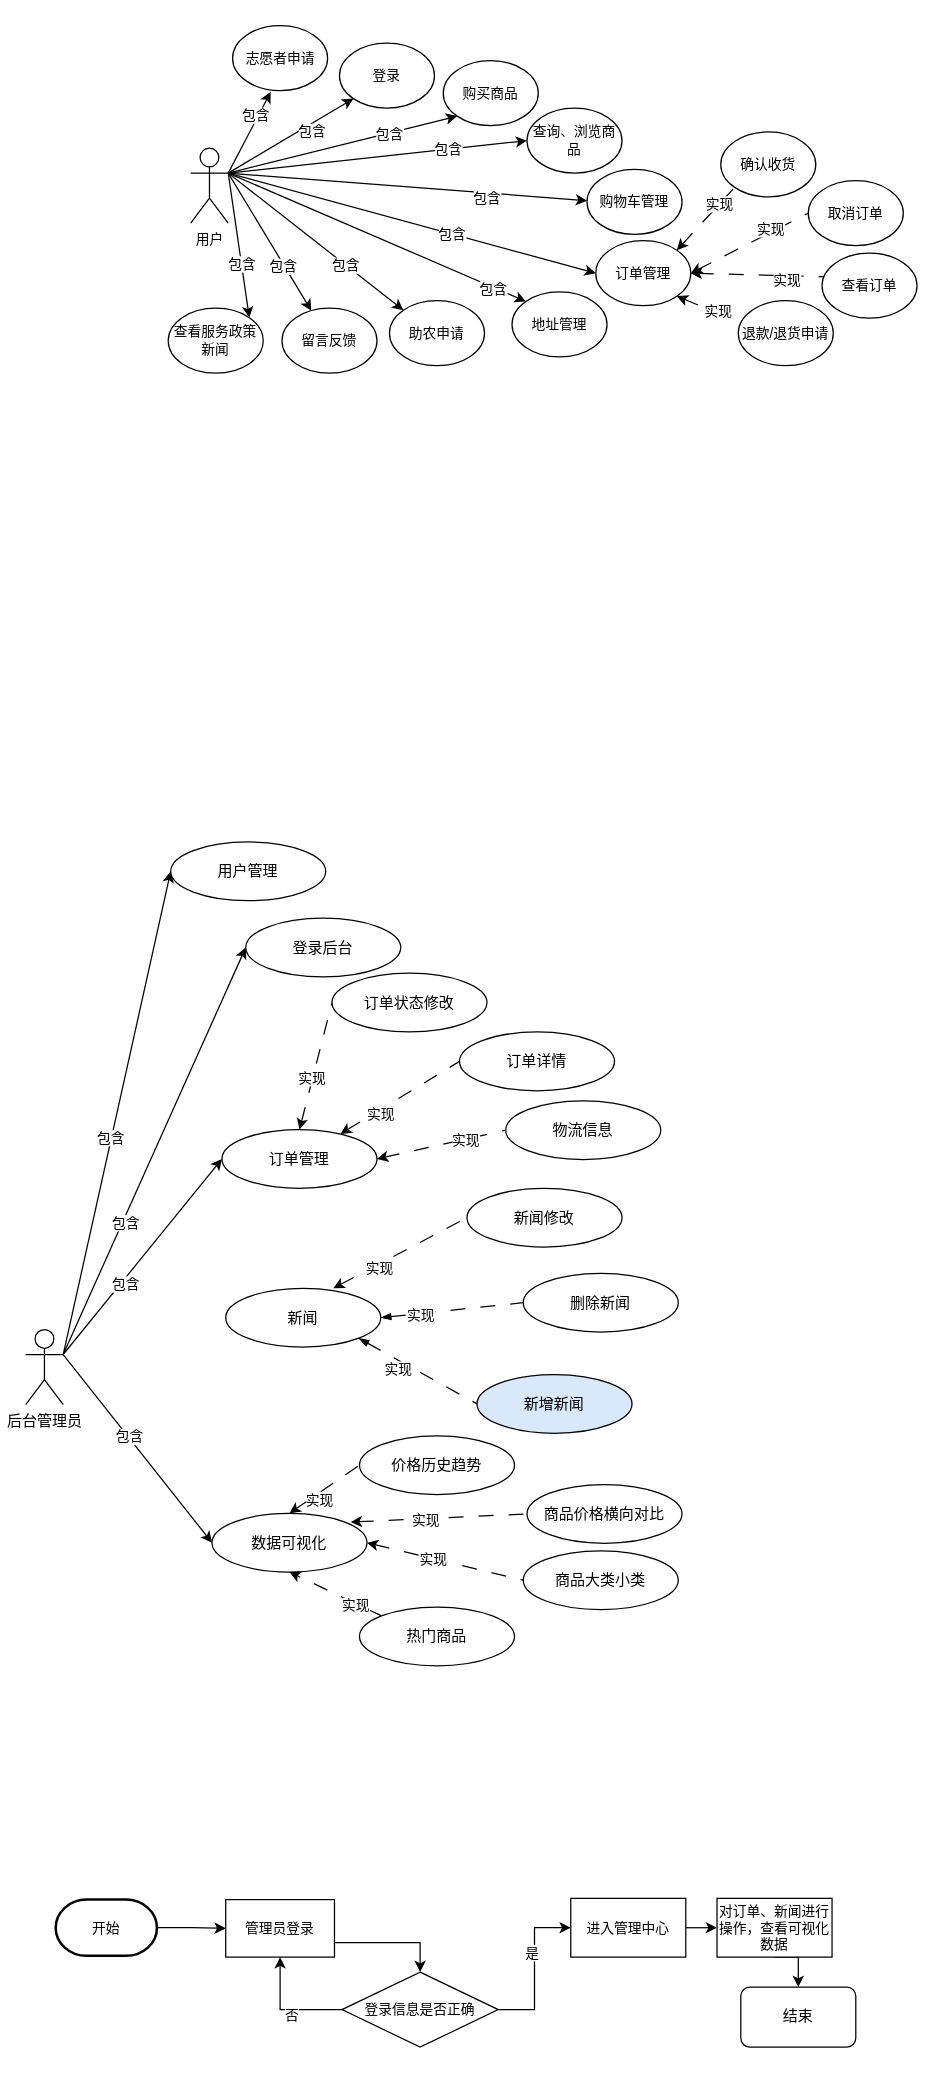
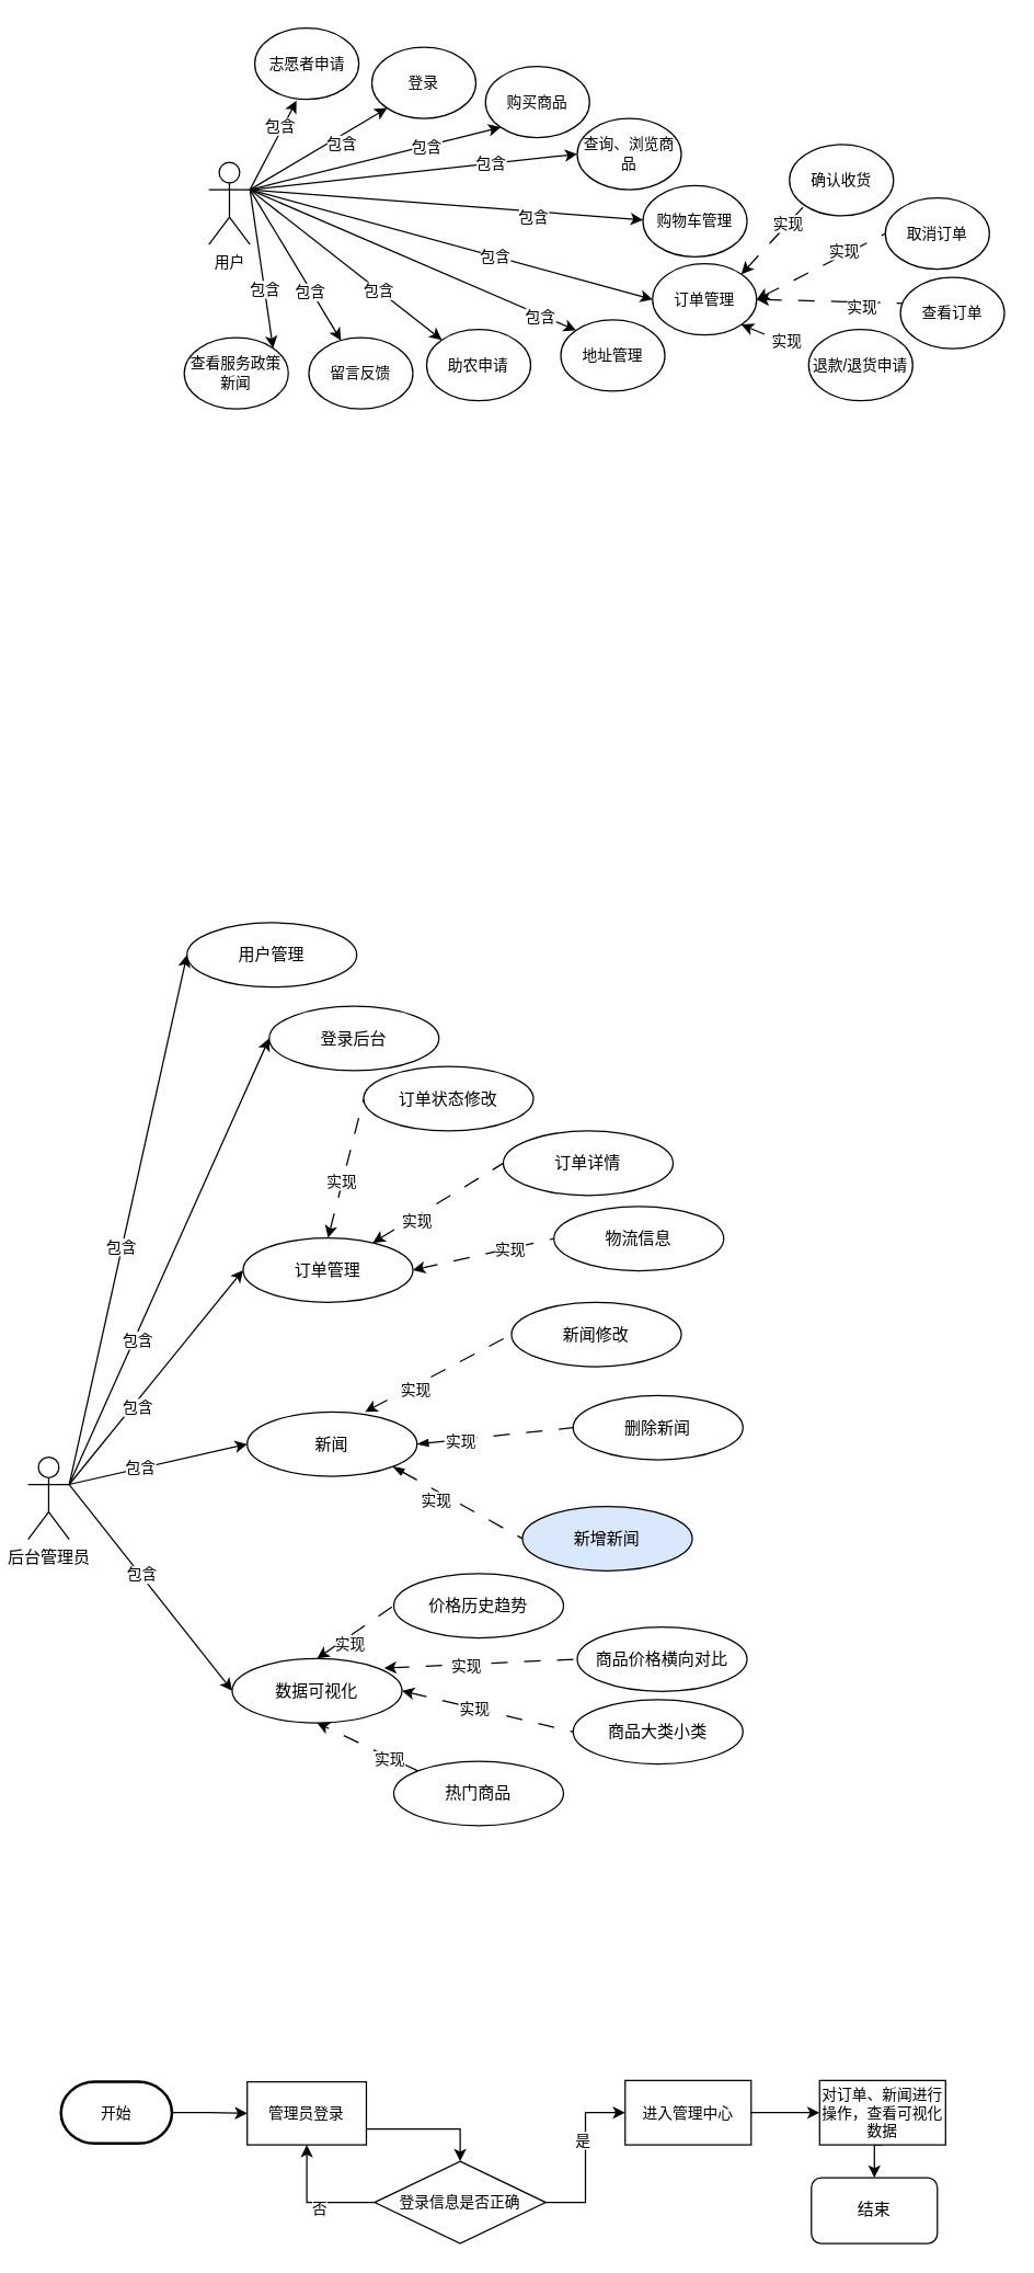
+ <mxCell id="4" style="rounded=0;orthogonalLoop=1;jettySize=auto;html=1;exitX=1;exitY=0.333;exitDx=0;exitDy=0;exitPerimeter=0;entryX=0;entryY=0.5;entryDx=0;entryDy=0;" parent="1" source="12" target="31" edge="1"><mxGeometry relative="1" as="geometry" /></mxCell>
+ <mxCell id="5" value="包含" style="edgeLabel;html=1;align=center;verticalAlign=middle;resizable=0;points=[];" parent="4" vertex="1" connectable="0"><mxGeometry x="-0.198" y="1" relative="1" as="geometry"><mxPoint as="offset" /></mxGeometry></mxCell>
- <mxCell id="60" value="对订单、新闻进行操作，查看可视化数据" style="rounded=0;whiteSpace=wrap;html=1;fontFamily=Helvetica;fontSize=11;fontColor=default;" parent="1" vertex="1"><mxGeometry x="573" y="1518" width="92" height="47" as="geometry" /></mxCell>
+ <mxCell id="60" value="对订单、新闻进行操作，查看可视化数据" style="rounded=0;whiteSpace=wrap;html=1;fontFamily=Helvetica;fontSize=11;fontColor=default;" parent="1" vertex="1"><mxGeometry x="598" y="1518" width="92" height="47" as="geometry" /></mxCell>
